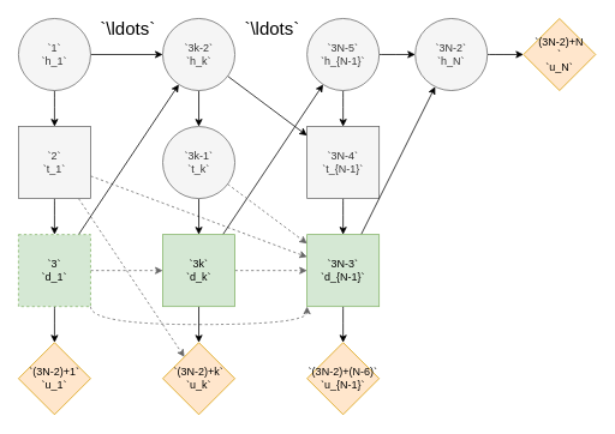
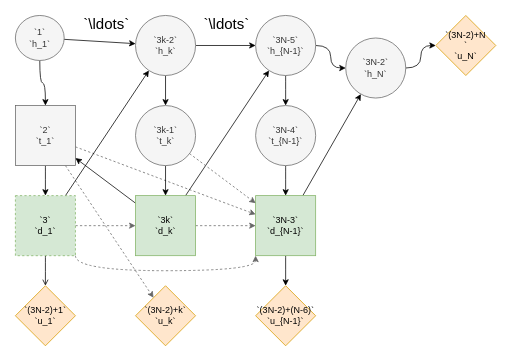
- <mxCell id="4" value="`1`&lt;br&gt;`h_1`" style="ellipse;whiteSpace=wrap;html=1;aspect=fixed;fillColor=#f5f5f5;strokeColor=#666666;fontColor=#333333;" vertex="1" parent="1"><mxGeometry x="20" y="20" width="80" height="80" as="geometry" /></mxCell>
+ <mxCell id="4" value="`1`&lt;br&gt;`h_1`" style="ellipse;whiteSpace=wrap;html=1;aspect=fixed;fillColor=#f5f5f5;strokeColor=#666666;fontColor=#333333;" vertex="1" parent="1"><mxGeometry x="20" y="20" width="65" height="60" as="geometry" /></mxCell>
- <mxCell id="9" value="`3N-2`&lt;br&gt;`h_N`" style="ellipse;whiteSpace=wrap;html=1;aspect=fixed;fillColor=#f5f5f5;strokeColor=#666666;fontColor=#333333;" vertex="1" parent="1"><mxGeometry x="460" y="20" width="80" height="80" as="geometry" /></mxCell>
+ <mxCell id="9" value="`3N-2`&lt;br&gt;`h_N`" style="ellipse;whiteSpace=wrap;html=1;aspect=fixed;fillColor=#f5f5f5;strokeColor=#666666;fontColor=#333333;" vertex="1" parent="1"><mxGeometry x="460" y="50" width="80" height="80" as="geometry" /></mxCell>
- <mxCell id="28" style="edgeStyle=none;rounded=0;orthogonalLoop=1;jettySize=auto;html=1;fontSize=20;" edge="1" parent="1" source="30" target="16"><mxGeometry relative="1" as="geometry" /></mxCell>
+ <mxCell id="28" style="edgeStyle=none;rounded=0;orthogonalLoop=1;jettySize=auto;html=1;fontSize=20;" edge="1" parent="1" source="30" target="7"><mxGeometry relative="1" as="geometry" /></mxCell>
- <mxCell id="16" value="`3N-4`&lt;br&gt;`t_{N-1}`" style="whiteSpace=wrap;html=1;aspect=fixed;fillColor=#f5f5f5;strokeColor=#666666;fontColor=#333333;rounded=0;" vertex="1" parent="1"><mxGeometry x="340" y="140" width="80" height="80" as="geometry" /></mxCell>
+ <mxCell id="16" value="`3N-4`&lt;br&gt;`t_{N-1}`" style="ellipse;whiteSpace=wrap;html=1;aspect=fixed;fillColor=#f5f5f5;strokeColor=#666666;fontColor=#333333;" vertex="1" parent="1"><mxGeometry x="340" y="140" width="80" height="80" as="geometry" /></mxCell>
- <mxCell id="31" style="edgeStyle=none;rounded=0;orthogonalLoop=1;jettySize=auto;html=1;fontSize=20;" edge="1" parent="1" source="35" target="36"><mxGeometry relative="1" as="geometry" /></mxCell>
+ <mxCell id="31" style="edgeStyle=none;rounded=0;orthogonalLoop=1;jettySize=auto;html=1;fontSize=20;" edge="1" parent="1" source="35" target="14"><mxGeometry relative="1" as="geometry" /></mxCell>
- <mxCell id="17" style="edgeStyle=orthogonalEdgeStyle;rounded=0;orthogonalLoop=1;jettySize=auto;html=1;curved=1;" edge="1" parent="1" source="22" target="26"><mxGeometry relative="1" as="geometry" /></mxCell>
+ <mxCell id="17" style="edgeStyle=orthogonalEdgeStyle;rounded=0;orthogonalLoop=1;jettySize=auto;html=1;curved=1;endArrow=open;" edge="1" parent="1" source="22" target="26"><mxGeometry relative="1" as="geometry" /></mxCell>
